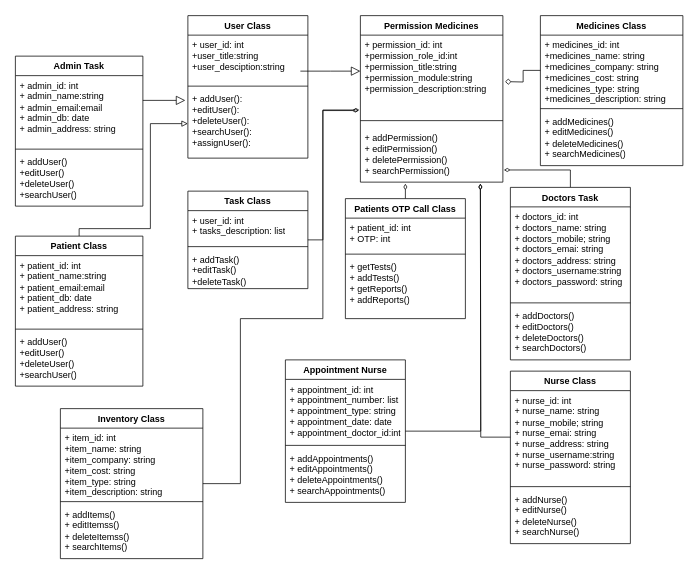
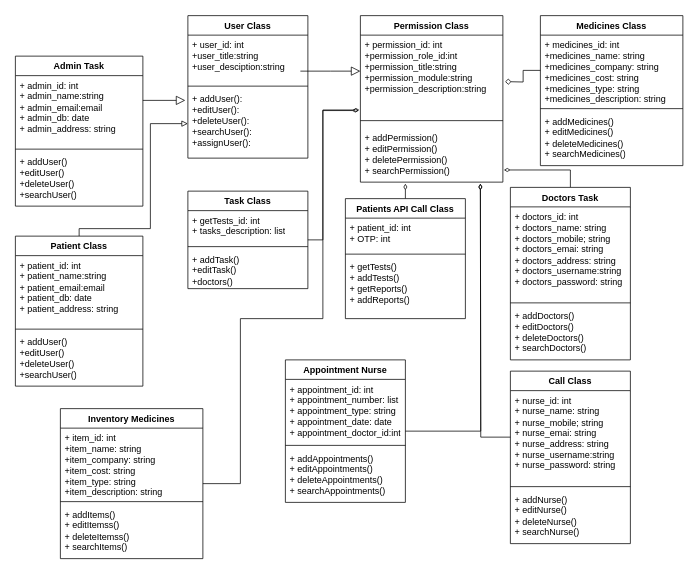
- <mxCell id="11" value="Permission Medicines" style="swimlane;fontStyle=1;align=center;verticalAlign=top;childLayout=stackLayout;horizontal=1;startSize=26;horizontalStack=0;resizeParent=1;resizeParentMax=0;resizeLast=0;collapsible=1;marginBottom=0;whiteSpace=wrap;html=1;" vertex="1" parent="1"><mxGeometry x="480" y="20" width="190" height="222" as="geometry" /></mxCell>
+ <mxCell id="11" value="Permission Class" style="swimlane;fontStyle=1;align=center;verticalAlign=top;childLayout=stackLayout;horizontal=1;startSize=26;horizontalStack=0;resizeParent=1;resizeParentMax=0;resizeLast=0;collapsible=1;marginBottom=0;whiteSpace=wrap;html=1;" vertex="1" parent="1"><mxGeometry x="480" y="20" width="190" height="222" as="geometry" /></mxCell>
- <mxCell id="47" value="Patients OTP Call Class" style="swimlane;fontStyle=1;align=center;verticalAlign=top;childLayout=stackLayout;horizontal=1;startSize=26;horizontalStack=0;resizeParent=1;resizeParentMax=0;resizeLast=0;collapsible=1;marginBottom=0;whiteSpace=wrap;html=1;" vertex="1" parent="1"><mxGeometry x="460" y="264" width="160" height="160" as="geometry" /></mxCell>
+ <mxCell id="47" value="Patients API Call Class" style="swimlane;fontStyle=1;align=center;verticalAlign=top;childLayout=stackLayout;horizontal=1;startSize=26;horizontalStack=0;resizeParent=1;resizeParentMax=0;resizeLast=0;collapsible=1;marginBottom=0;whiteSpace=wrap;html=1;" vertex="1" parent="1"><mxGeometry x="460" y="264" width="160" height="160" as="geometry" /></mxCell>
- <mxCell id="23" value="+ user_id: int&lt;br&gt;+ tasks_description: list" style="text;strokeColor=none;fillColor=none;align=left;verticalAlign=top;spacingLeft=4;spacingRight=4;overflow=hidden;rotatable=0;points=[[0,0.5],[1,0.5]];portConstraint=eastwest;whiteSpace=wrap;html=1;" vertex="1" parent="22"><mxGeometry y="26" width="160" height="44" as="geometry" /></mxCell>
+ <mxCell id="23" value="+ getTests_id: int&lt;br&gt;+ tasks_description: list" style="text;strokeColor=none;fillColor=none;align=left;verticalAlign=top;spacingLeft=4;spacingRight=4;overflow=hidden;rotatable=0;points=[[0,0.5],[1,0.5]];portConstraint=eastwest;whiteSpace=wrap;html=1;" vertex="1" parent="22"><mxGeometry y="26" width="160" height="44" as="geometry" /></mxCell>
- <mxCell id="25" value="+ addTask()&lt;br&gt;+editTask()&lt;br&gt;+deleteTask()" style="text;strokeColor=none;fillColor=none;align=left;verticalAlign=top;spacingLeft=4;spacingRight=4;overflow=hidden;rotatable=0;points=[[0,0.5],[1,0.5]];portConstraint=eastwest;whiteSpace=wrap;html=1;" vertex="1" parent="22"><mxGeometry y="78" width="160" height="52" as="geometry" /></mxCell>
+ <mxCell id="25" value="+ addTask()&lt;br&gt;+editTask()&lt;br&gt;+doctors()" style="text;strokeColor=none;fillColor=none;align=left;verticalAlign=top;spacingLeft=4;spacingRight=4;overflow=hidden;rotatable=0;points=[[0,0.5],[1,0.5]];portConstraint=eastwest;whiteSpace=wrap;html=1;" vertex="1" parent="22"><mxGeometry y="78" width="160" height="52" as="geometry" /></mxCell>
- <mxCell id="51" value="Nurse Class" style="swimlane;fontStyle=1;align=center;verticalAlign=top;childLayout=stackLayout;horizontal=1;startSize=26;horizontalStack=0;resizeParent=1;resizeParentMax=0;resizeLast=0;collapsible=1;marginBottom=0;whiteSpace=wrap;html=1;" vertex="1" parent="1"><mxGeometry x="680" y="494" width="160" height="230" as="geometry" /></mxCell>
+ <mxCell id="51" value="Call Class" style="swimlane;fontStyle=1;align=center;verticalAlign=top;childLayout=stackLayout;horizontal=1;startSize=26;horizontalStack=0;resizeParent=1;resizeParentMax=0;resizeLast=0;collapsible=1;marginBottom=0;whiteSpace=wrap;html=1;" vertex="1" parent="1"><mxGeometry x="680" y="494" width="160" height="230" as="geometry" /></mxCell>
- <mxCell id="37" value="Inventory Class" style="swimlane;fontStyle=1;align=center;verticalAlign=top;childLayout=stackLayout;horizontal=1;startSize=26;horizontalStack=0;resizeParent=1;resizeParentMax=0;resizeLast=0;collapsible=1;marginBottom=0;whiteSpace=wrap;html=1;" vertex="1" parent="1"><mxGeometry x="80" y="544" width="190" height="200" as="geometry" /></mxCell>
+ <mxCell id="37" value="Inventory Medicines" style="swimlane;fontStyle=1;align=center;verticalAlign=top;childLayout=stackLayout;horizontal=1;startSize=26;horizontalStack=0;resizeParent=1;resizeParentMax=0;resizeLast=0;collapsible=1;marginBottom=0;whiteSpace=wrap;html=1;" vertex="1" parent="1"><mxGeometry x="80" y="544" width="190" height="200" as="geometry" /></mxCell>
